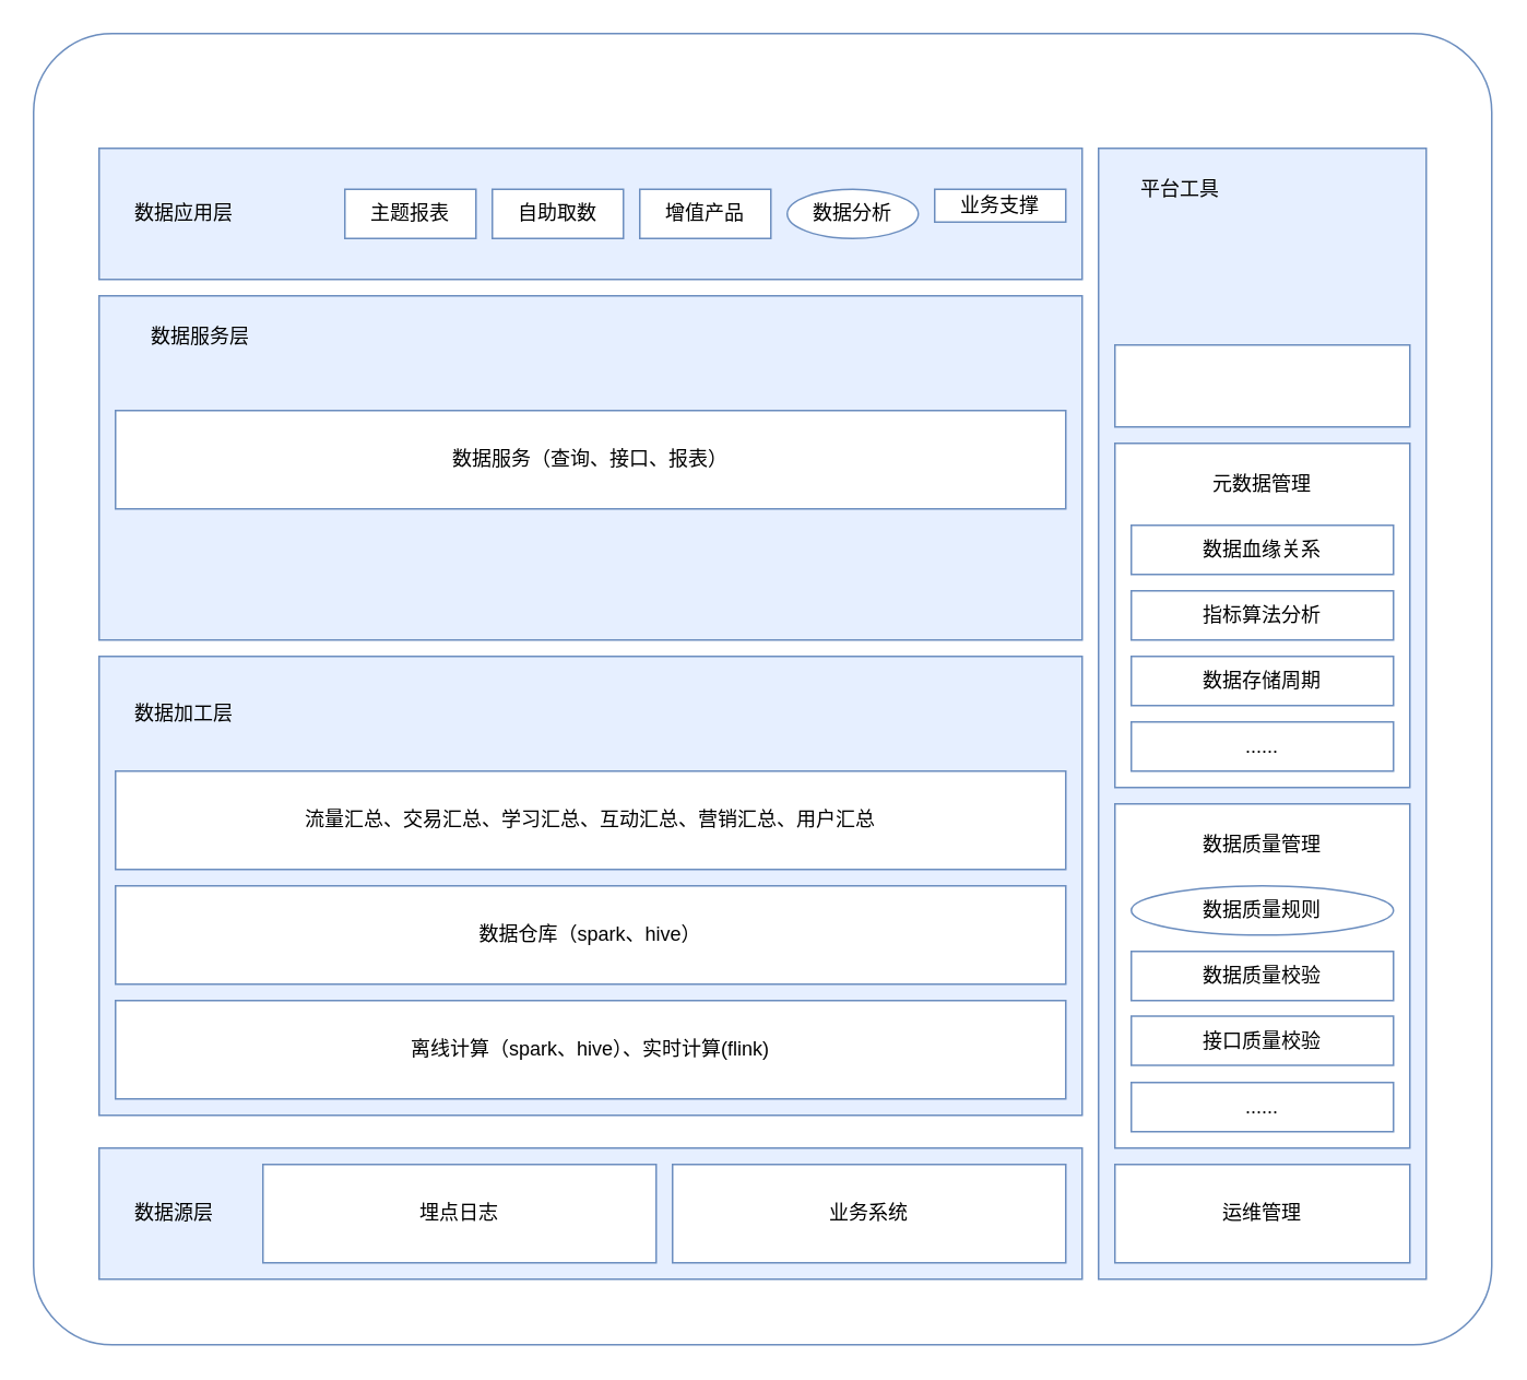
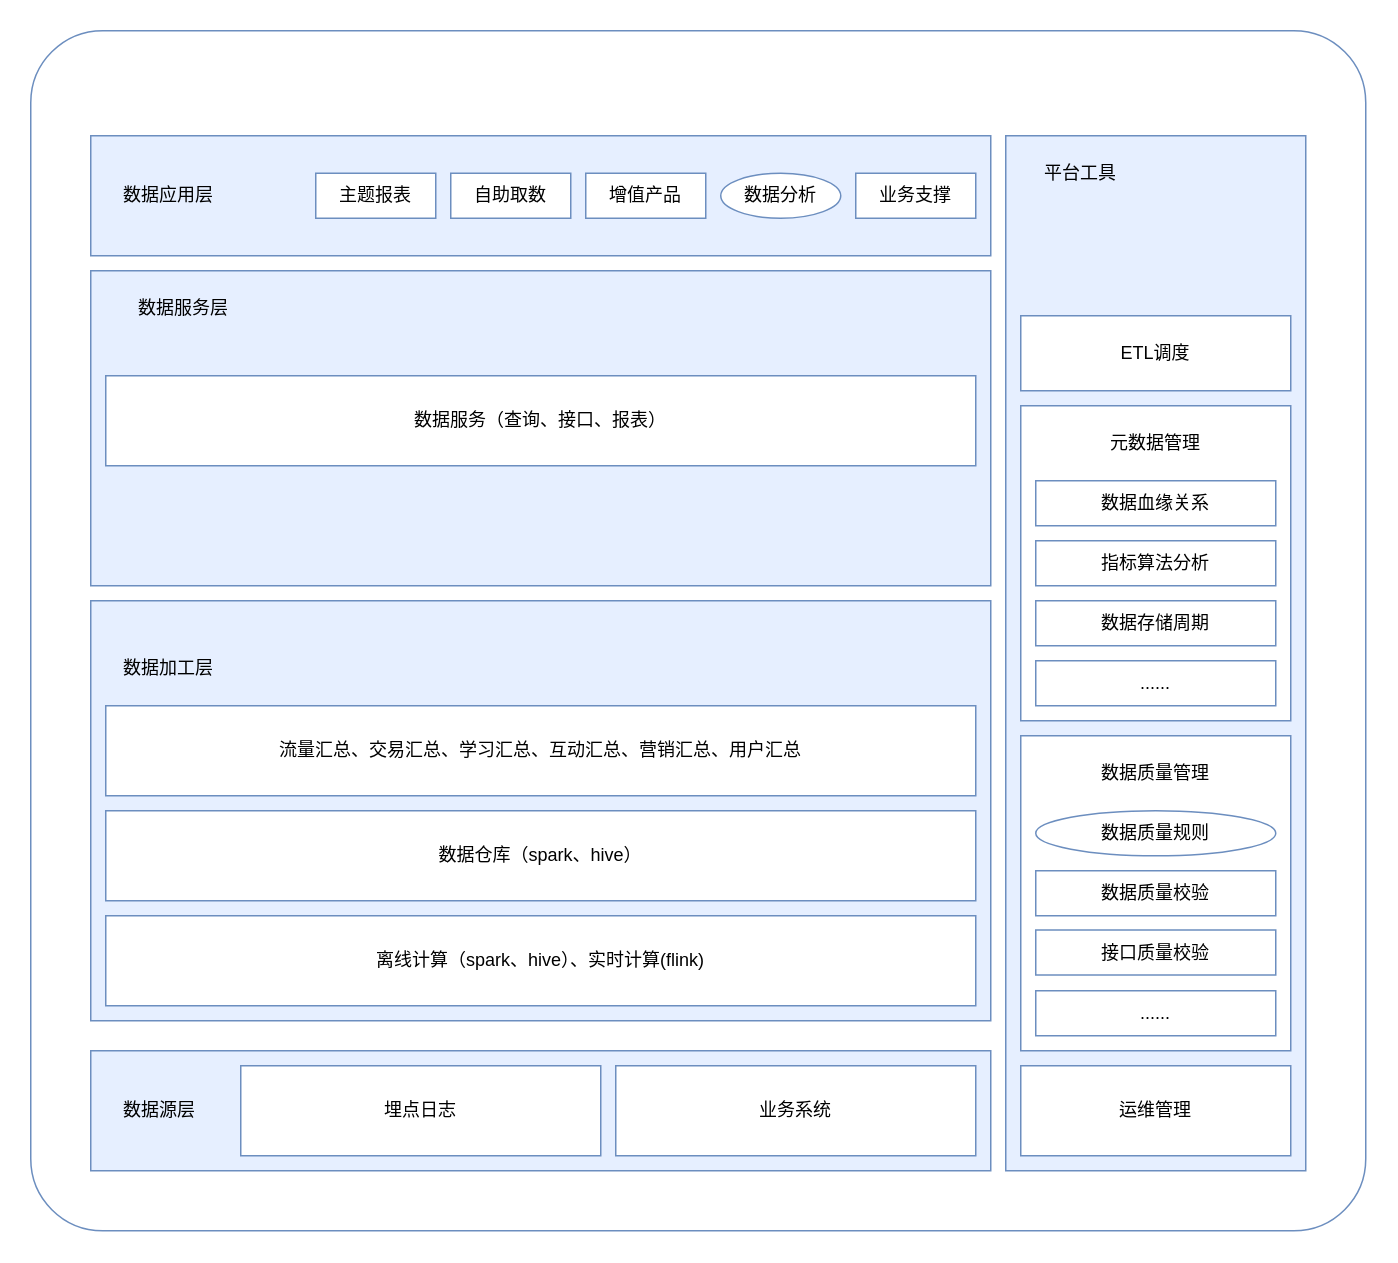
- <mxCell id="38" value="业务支撑" style="rounded=0;whiteSpace=wrap;html=1;strokeColor=#6C8EBF;" vertex="1" parent="1"><mxGeometry x="570" y="115" width="80" height="20" as="geometry" /></mxCell>
+ <mxCell id="38" value="业务支撑" style="rounded=0;whiteSpace=wrap;html=1;strokeColor=#6C8EBF;" vertex="1" parent="1"><mxGeometry x="570" y="115" width="80" height="30" as="geometry" /></mxCell>
+ <mxCell id="29" value="ETL调度" style="text;html=1;strokeColor=#FFFFFF;fillColor=none;align=center;verticalAlign=middle;whiteSpace=wrap;rounded=0;" vertex="1" parent="1"><mxGeometry x="690" y="220" width="160" height="30" as="geometry" /></mxCell>
- <mxCell id="4" value="数据加工层" style="text;html=1;strokeColor=none;fillColor=none;align=left;verticalAlign=middle;whiteSpace=wrap;rounded=0;" vertex="1" parent="1"><mxGeometry x="80" y="420" width="80" height="30" as="geometry" /></mxCell>
+ <mxCell id="4" value="数据加工层" style="text;html=1;strokeColor=none;fillColor=none;align=left;verticalAlign=middle;whiteSpace=wrap;rounded=0;" vertex="1" parent="1"><mxGeometry x="80" y="430" width="80" height="30" as="geometry" /></mxCell>
